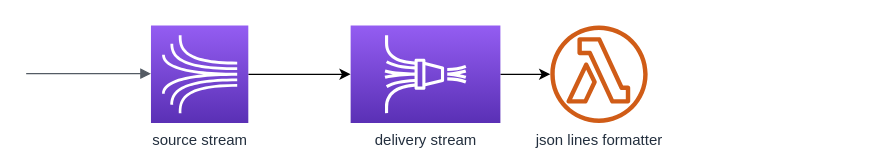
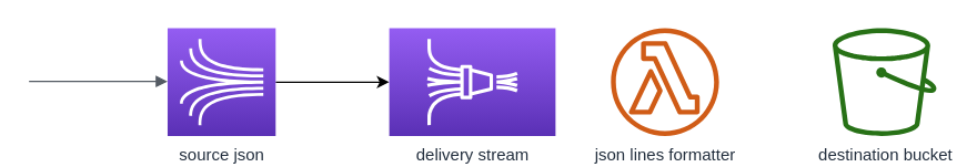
- <mxCell id="4" style="edgeStyle=orthogonalEdgeStyle;rounded=0;orthogonalLoop=1;jettySize=auto;html=1;exitX=1;exitY=0.5;exitDx=0;exitDy=0;exitPerimeter=0;" edge="1" parent="1" source="5" target="6"><mxGeometry relative="1" as="geometry" /></mxCell>
+ <mxCell id="7" value="destination bucket" style="outlineConnect=0;fontColor=#232F3E;gradientColor=none;fillColor=#277116;strokeColor=none;dashed=0;verticalLabelPosition=bottom;verticalAlign=top;align=center;html=1;fontSize=12;fontStyle=0;aspect=fixed;pointerEvents=1;shape=mxgraph.aws4.bucket;" vertex="1" parent="1"><mxGeometry x="600" y="20" width="75" height="78" as="geometry" /></mxCell>
- <mxCell id="3" value="source stream" style="points=[[0,0,0],[0.25,0,0],[0.5,0,0],[0.75,0,0],[1,0,0],[0,1,0],[0.25,1,0],[0.5,1,0],[0.75,1,0],[1,1,0],[0,0.25,0],[0,0.5,0],[0,0.75,0],[1,0.25,0],[1,0.5,0],[1,0.75,0]];outlineConnect=0;fontColor=#232F3E;gradientColor=#945DF2;gradientDirection=north;fillColor=#5A30B5;strokeColor=#ffffff;dashed=0;verticalLabelPosition=bottom;verticalAlign=top;align=center;html=1;fontSize=12;fontStyle=0;aspect=fixed;shape=mxgraph.aws4.resourceIcon;resIcon=mxgraph.aws4.kinesis;" vertex="1" parent="1"><mxGeometry x="120" y="20" width="78" height="78" as="geometry" /></mxCell>
+ <mxCell id="3" value="source json" style="points=[[0,0,0],[0.25,0,0],[0.5,0,0],[0.75,0,0],[1,0,0],[0,1,0],[0.25,1,0],[0.5,1,0],[0.75,1,0],[1,1,0],[0,0.25,0],[0,0.5,0],[0,0.75,0],[1,0.25,0],[1,0.5,0],[1,0.75,0]];outlineConnect=0;fontColor=#232F3E;gradientColor=#945DF2;gradientDirection=north;fillColor=#5A30B5;strokeColor=#ffffff;dashed=0;verticalLabelPosition=bottom;verticalAlign=top;align=center;html=1;fontSize=12;fontStyle=0;aspect=fixed;shape=mxgraph.aws4.resourceIcon;resIcon=mxgraph.aws4.kinesis;" vertex="1" parent="1"><mxGeometry x="120" y="20" width="78" height="78" as="geometry" /></mxCell>
